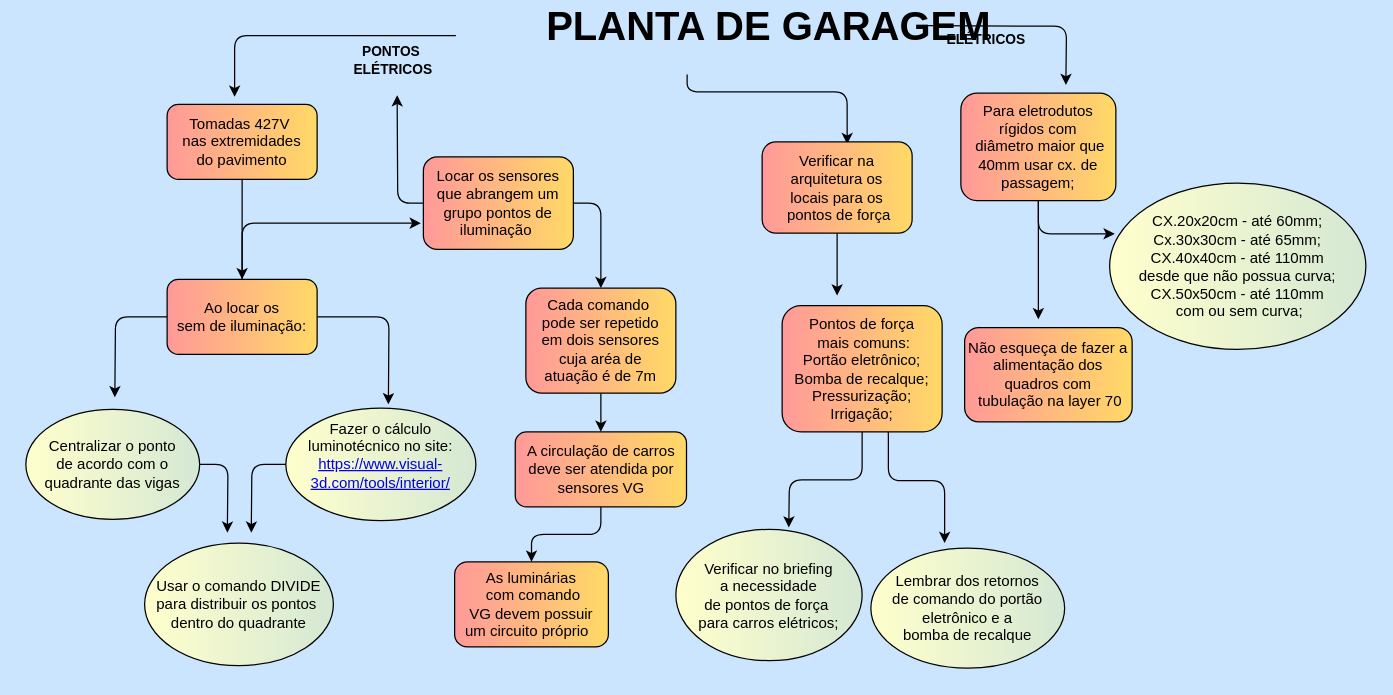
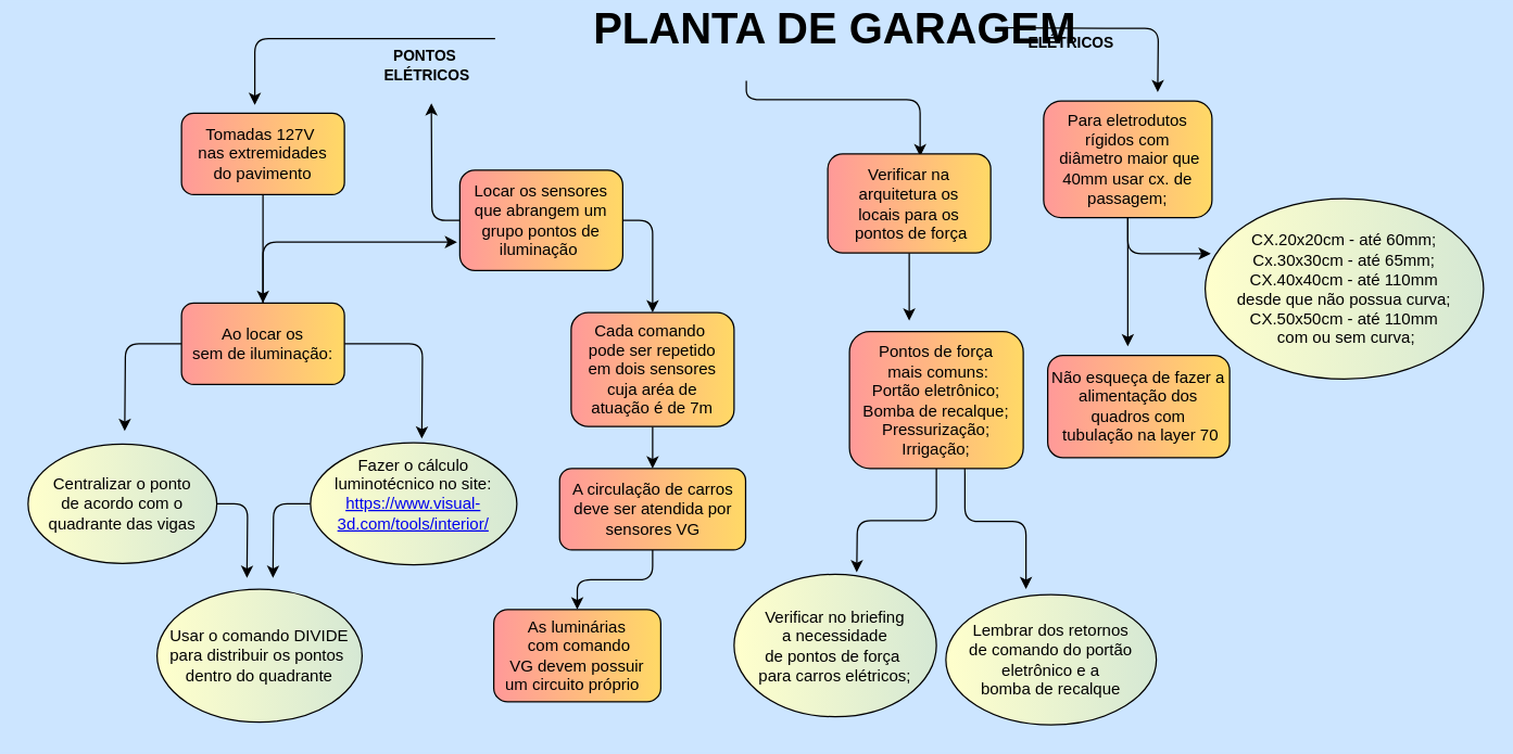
- <mxCell id="8" value="Tomadas 427V&amp;nbsp;&lt;br&gt;nas extremidades&lt;br&gt;do pavimento" style="rounded=1;whiteSpace=wrap;html=1;gradientColor=#FFD966;fillColor=#FF9999;gradientDirection=east;" vertex="1" parent="1"><mxGeometry x="133" y="83" width="120" height="60" as="geometry" /></mxCell>
+ <mxCell id="8" value="Tomadas 127V&amp;nbsp;&lt;br&gt;nas extremidades&lt;br&gt;do pavimento" style="rounded=1;whiteSpace=wrap;html=1;gradientColor=#FFD966;fillColor=#FF9999;gradientDirection=east;" vertex="1" parent="1"><mxGeometry x="133" y="83" width="120" height="60" as="geometry" /></mxCell>
